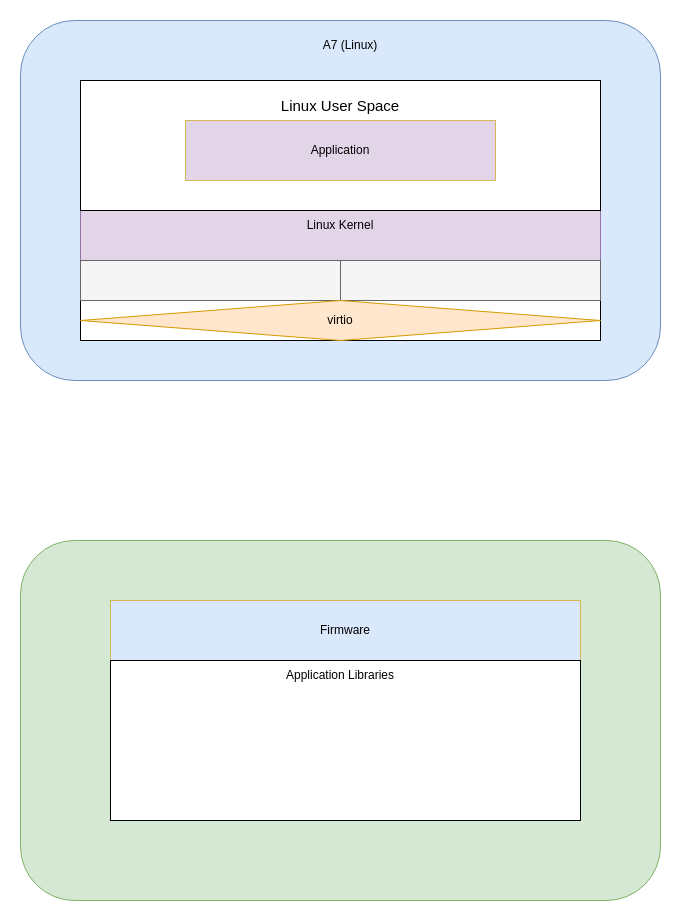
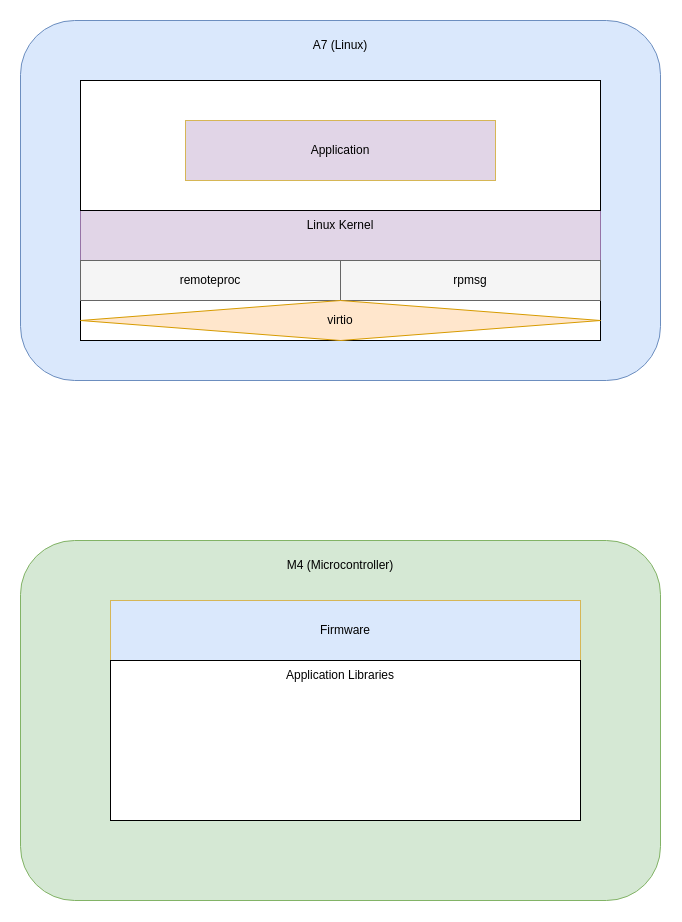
- <mxCell id="8" value="A7 (Linux)" style="text;html=1;align=center;verticalAlign=middle;whiteSpace=wrap;rounded=0;" vertex="1" parent="1"><mxGeometry x="270" y="30" width="160" height="30" as="geometry" /></mxCell>
+ <mxCell id="8" value="A7 (Linux)" style="text;html=1;align=center;verticalAlign=middle;whiteSpace=wrap;rounded=0;" vertex="1" parent="1"><mxGeometry x="260" y="30" width="160" height="30" as="geometry" /></mxCell>
- <mxCell id="6" value="&lt;font style=&quot;font-size: 15px;&quot;&gt;Linux User Space&lt;/font&gt;" style="text;html=1;align=center;verticalAlign=middle;whiteSpace=wrap;rounded=0;" vertex="1" parent="1"><mxGeometry x="250" y="90" width="180" height="30" as="geometry" /></mxCell>
+ <mxCell id="15" value="remoteproc" style="text;html=1;align=center;verticalAlign=middle;whiteSpace=wrap;rounded=0;" vertex="1" parent="1"><mxGeometry x="150" y="265" width="120" height="30" as="geometry" /></mxCell>
+ <mxCell id="16" value="rpmsg" style="text;html=1;align=center;verticalAlign=middle;whiteSpace=wrap;rounded=0;" vertex="1" parent="1"><mxGeometry x="410" y="265" width="120" height="30" as="geometry" /></mxCell>
+ <mxCell id="10" value="M4 (Microcontroller)" style="text;html=1;align=center;verticalAlign=middle;whiteSpace=wrap;rounded=0;" vertex="1" parent="1"><mxGeometry x="175" y="550" width="330" height="30" as="geometry" /></mxCell>
